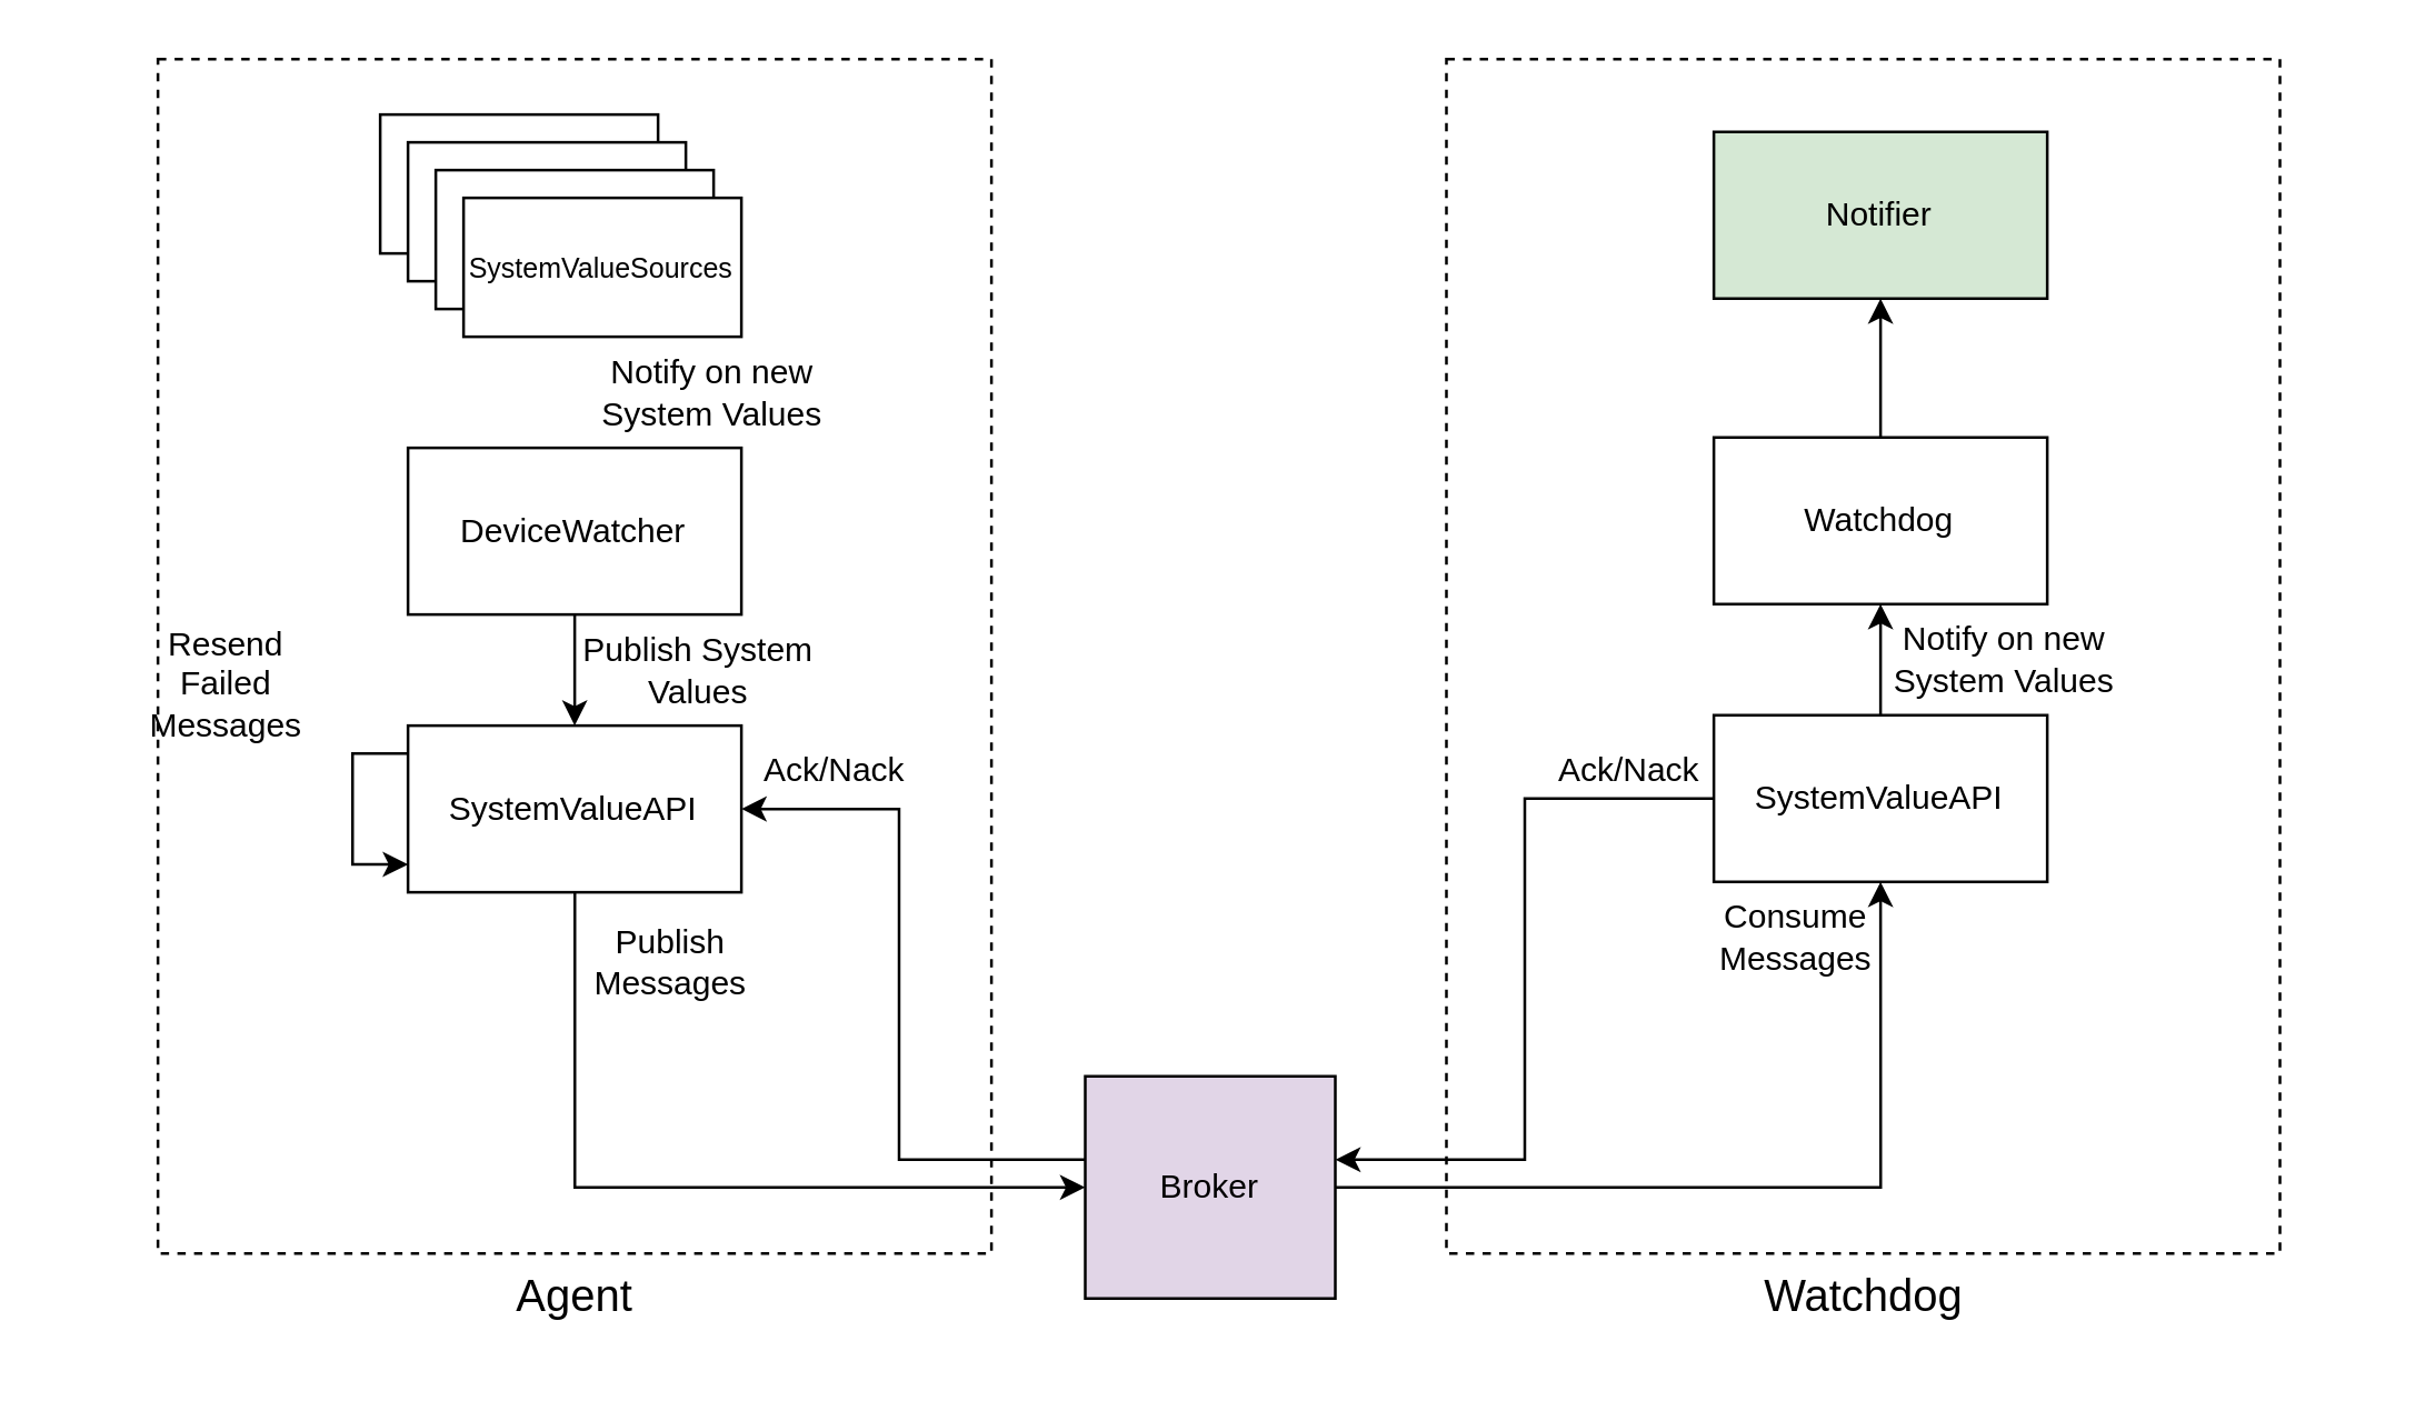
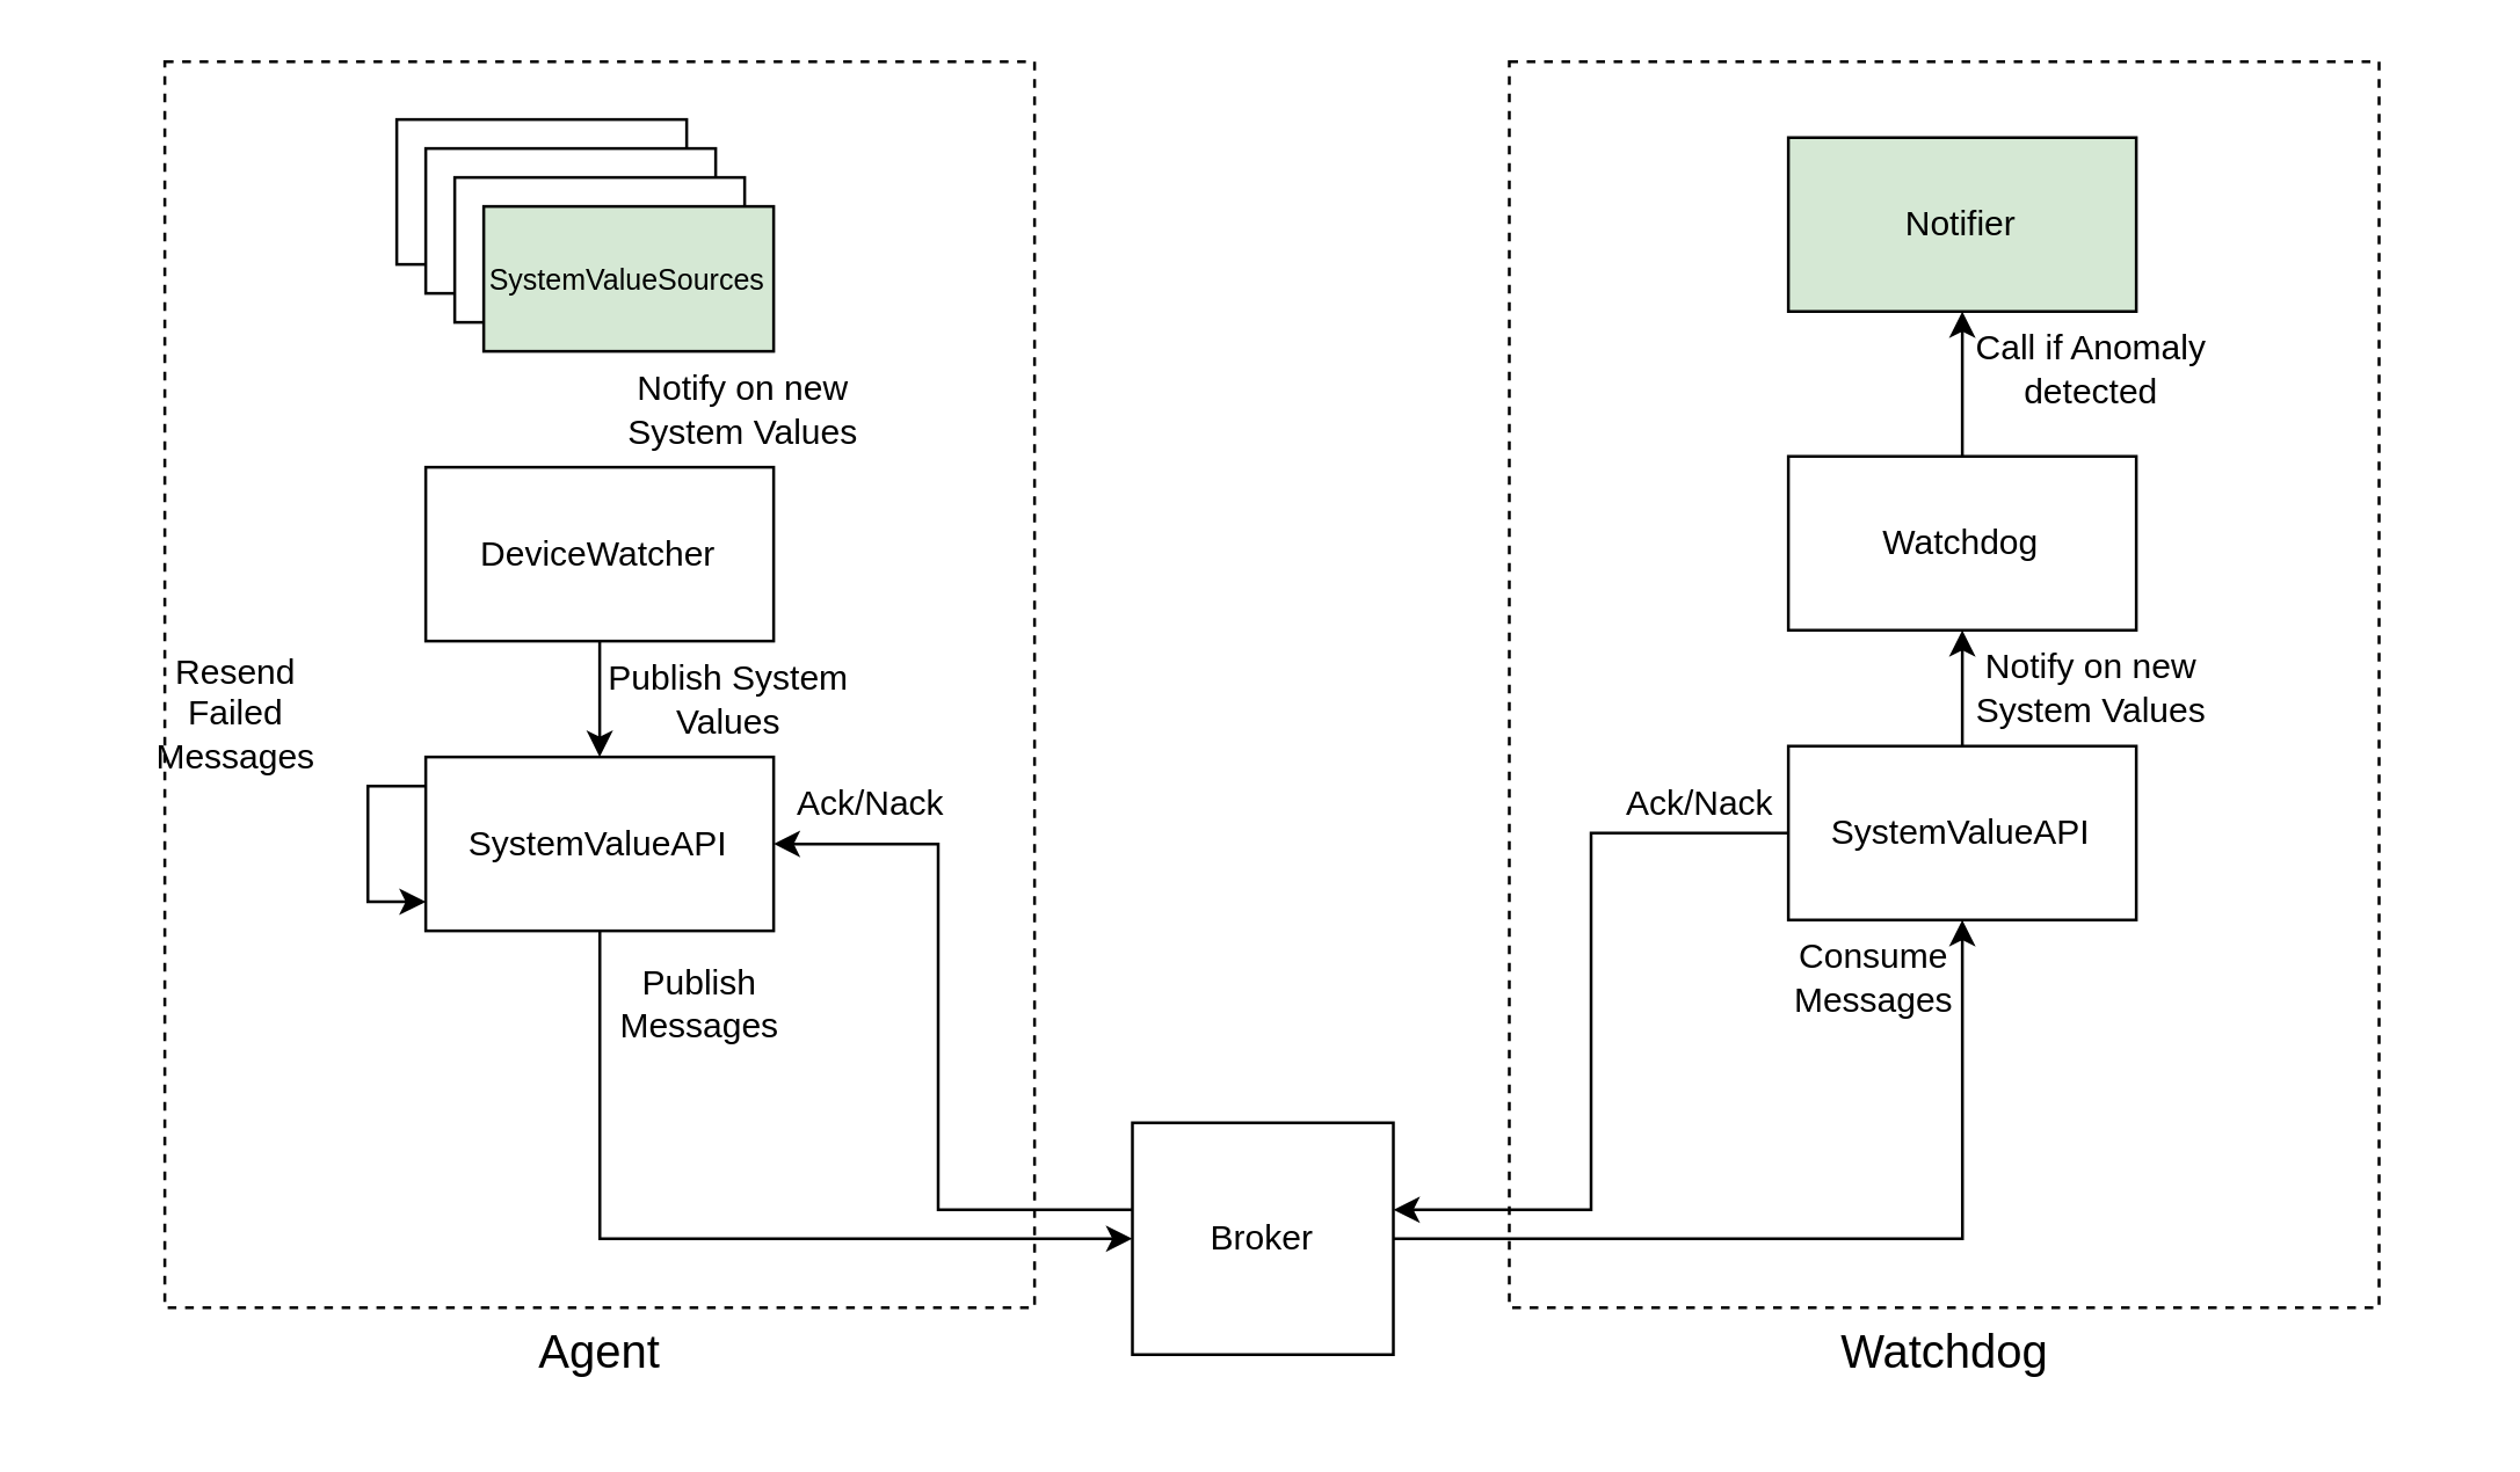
- <mxCell id="37" value="&lt;font style=&quot;font-size: 10px&quot;&gt;SystemValueSources&lt;/font&gt;" style="rounded=0;whiteSpace=wrap;html=1;" parent="33" vertex="1"><mxGeometry x="30" y="30" width="100" height="50" as="geometry" /></mxCell>
+ <mxCell id="37" value="&lt;font style=&quot;font-size: 10px&quot;&gt;SystemValueSources&lt;/font&gt;" style="rounded=0;whiteSpace=wrap;html=1;fillColor=#d5e8d4;" parent="33" vertex="1"><mxGeometry x="30" y="30" width="100" height="50" as="geometry" /></mxCell>
+ <mxCell id="18" value="Call if Anomaly detected" style="text;html=1;strokeColor=none;fillColor=none;align=center;verticalAlign=middle;whiteSpace=wrap;rounded=0;dashed=1;" parent="8" vertex="1"><mxGeometry x="156.25" y="96.25" width="90" height="20" as="geometry" /></mxCell>
- <mxCell id="4" value="Broker" style="rounded=0;whiteSpace=wrap;html=1;fillColor=#e1d5e7;" parent="1" vertex="1"><mxGeometry x="390" y="387" width="90" height="80" as="geometry" /></mxCell>
+ <mxCell id="4" value="Broker" style="rounded=0;whiteSpace=wrap;html=1;" parent="1" vertex="1"><mxGeometry x="390" y="387" width="90" height="80" as="geometry" /></mxCell>
